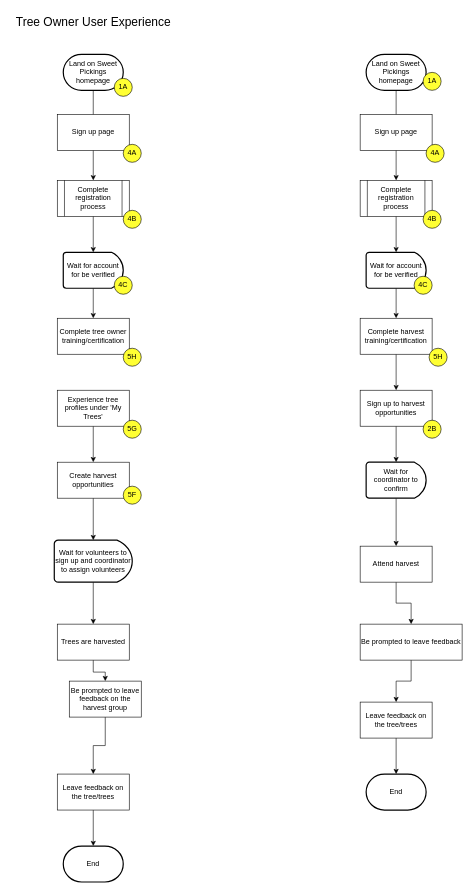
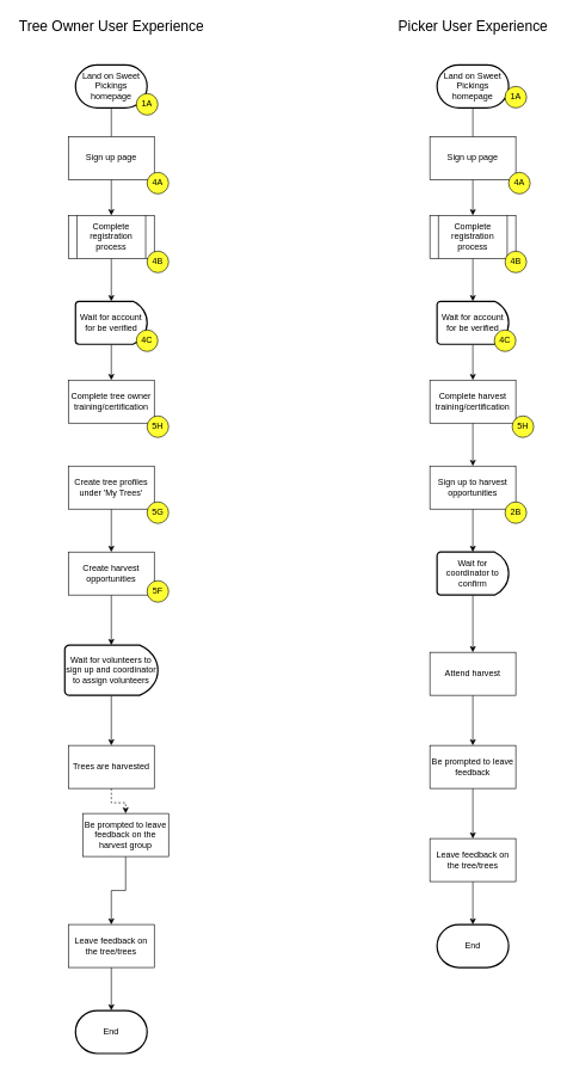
+ <mxCell id="19" value="Picker User Experience " style="text;html=1;resizable=0;autosize=1;align=center;verticalAlign=middle;points=[];fillColor=none;strokeColor=none;rounded=0;fontSize=20;" vertex="1" parent="1"><mxGeometry x="550" y="20" width="220" height="30" as="geometry" /></mxCell>
- <mxCell id="28" value="Experience tree profiles under 'My Trees'" style="rounded=0;whiteSpace=wrap;html=1;" vertex="1" parent="1"><mxGeometry x="95" y="650" width="120" height="60" as="geometry" /></mxCell>
+ <mxCell id="28" value="Create tree profiles under 'My Trees'" style="rounded=0;whiteSpace=wrap;html=1;" vertex="1" parent="1"><mxGeometry x="95" y="650" width="120" height="60" as="geometry" /></mxCell>
- <mxCell id="15" value="Be prompted to leave feedback" style="rounded=0;whiteSpace=wrap;html=1;" vertex="1" parent="1"><mxGeometry x="600" y="1040" width="170" height="60" as="geometry" /></mxCell>
+ <mxCell id="15" value="Be prompted to leave feedback" style="rounded=0;whiteSpace=wrap;html=1;" vertex="1" parent="1"><mxGeometry x="600" y="1040" width="120" height="60" as="geometry" /></mxCell>
- <mxCell id="33" value="" style="edgeStyle=orthogonalEdgeStyle;rounded=0;orthogonalLoop=1;jettySize=auto;html=1;" edge="1" parent="1" source="34" target="45"><mxGeometry relative="1" as="geometry" /></mxCell>
+ <mxCell id="33" value="" style="edgeStyle=orthogonalEdgeStyle;rounded=0;orthogonalLoop=1;jettySize=auto;html=1;dashed=1;" edge="1" parent="1" source="34" target="45"><mxGeometry relative="1" as="geometry" /></mxCell>
